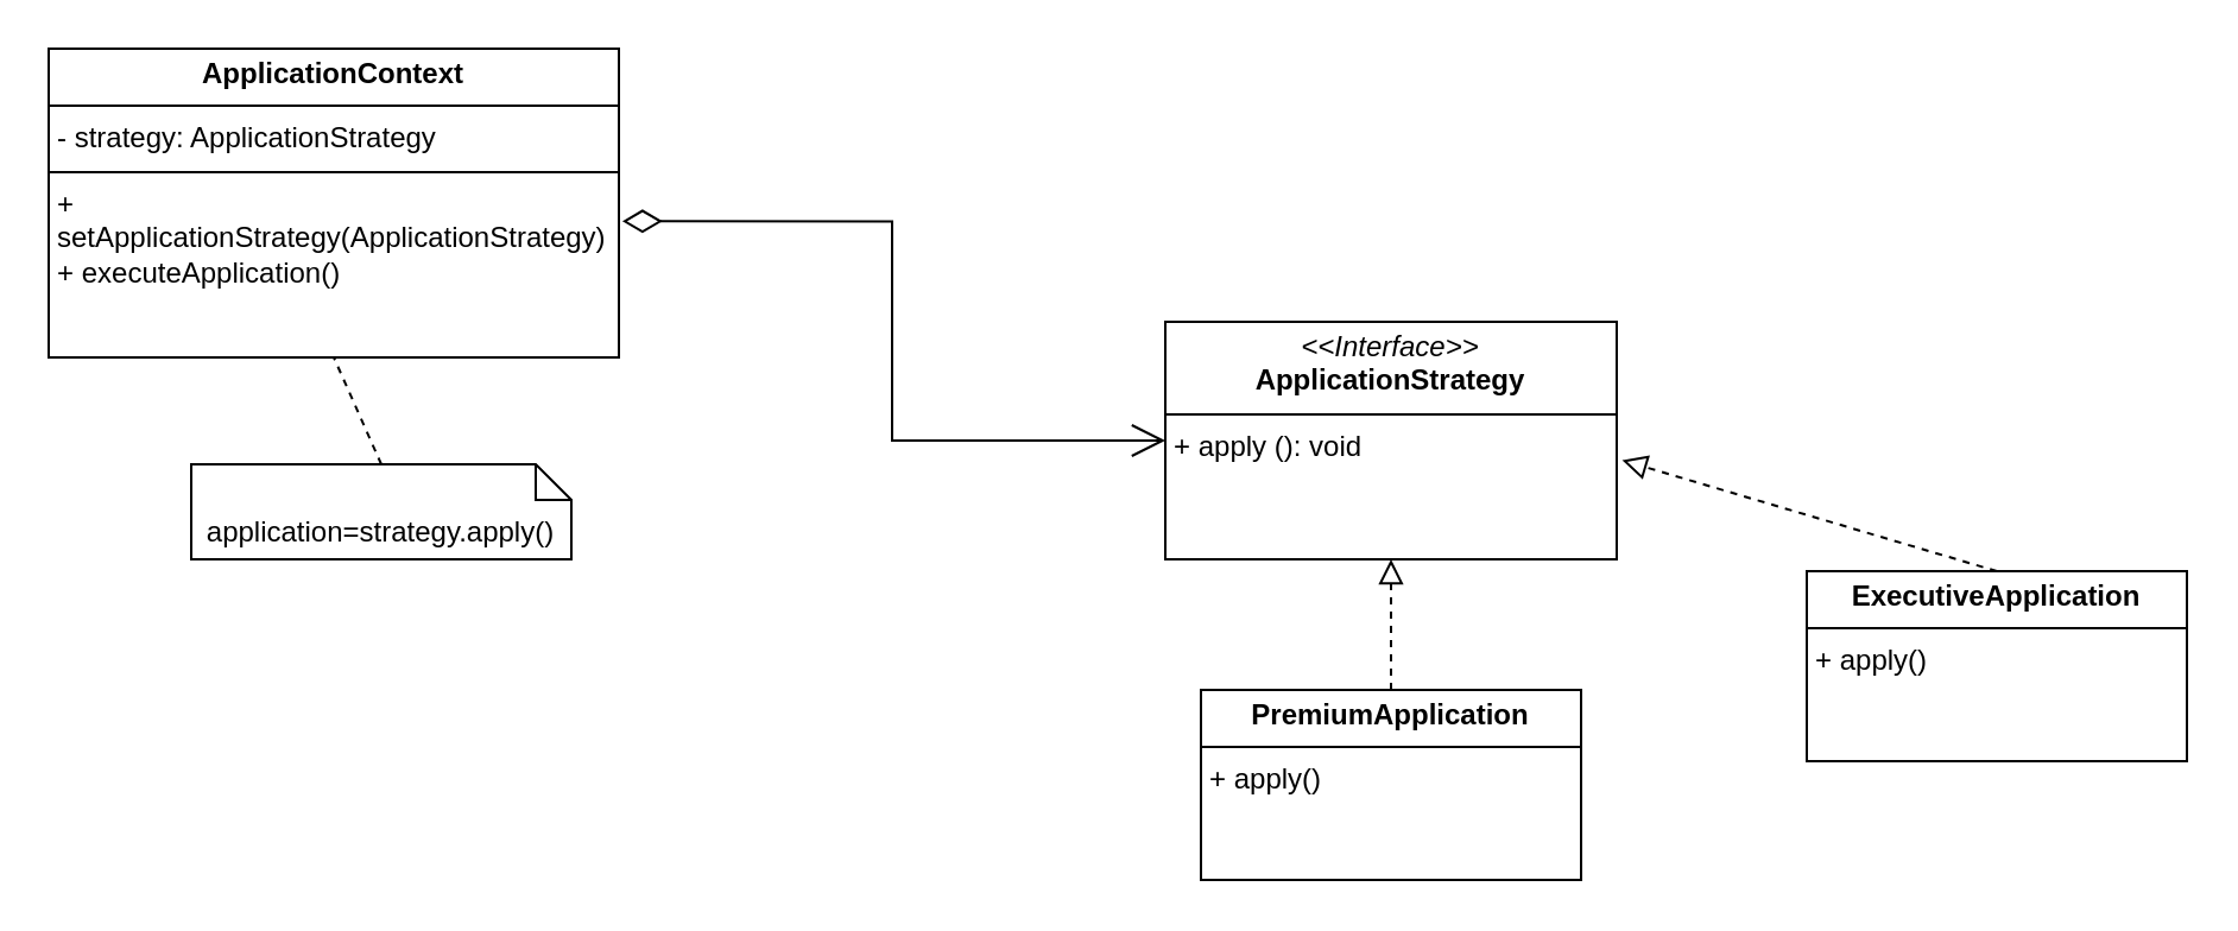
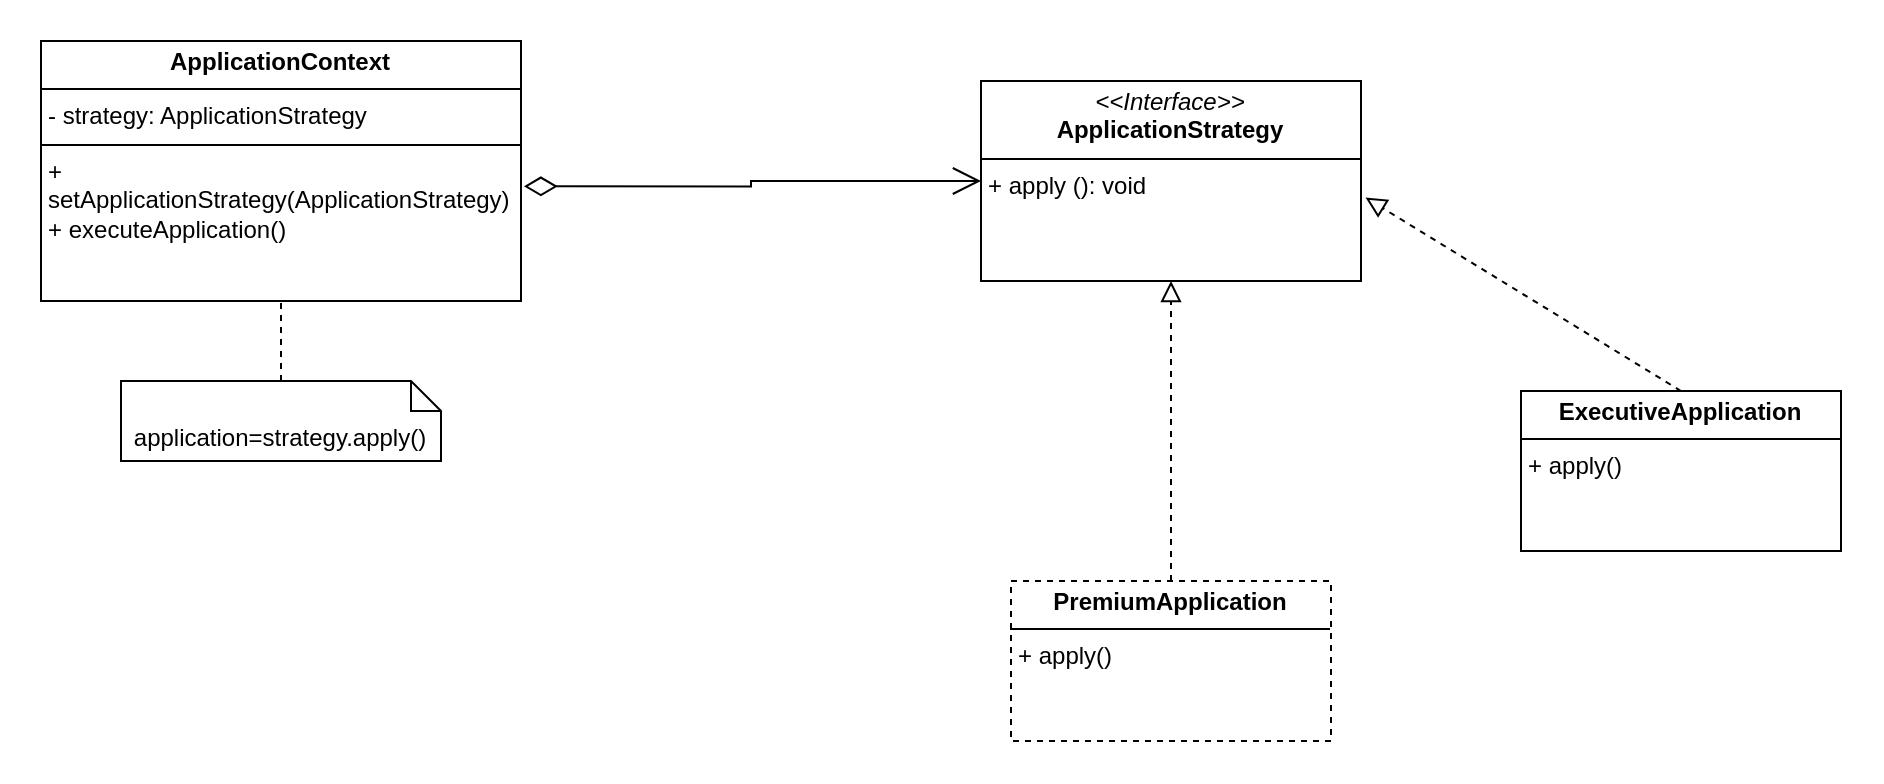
- <mxCell id="3" value="&lt;p style=&quot;margin:0px;margin-top:4px;text-align:center;&quot;&gt;&lt;i&gt;&amp;lt;&amp;lt;Interface&amp;gt;&amp;gt;&lt;/i&gt;&lt;br&gt;&lt;span style=&quot;text-align: left;&quot;&gt;&lt;b&gt;ApplicationStrategy&lt;/b&gt;&lt;/span&gt;&lt;/p&gt;&lt;hr size=&quot;1&quot; style=&quot;border-style:solid;&quot;&gt;&lt;p style=&quot;margin:0px;margin-left:4px;&quot;&gt;+ apply (): void&lt;/p&gt;" style="verticalAlign=top;align=left;overflow=fill;html=1;whiteSpace=wrap;" vertex="1" parent="1"><mxGeometry x="490" y="135" width="190" height="100" as="geometry" /></mxCell>
+ <mxCell id="3" value="&lt;p style=&quot;margin:0px;margin-top:4px;text-align:center;&quot;&gt;&lt;i&gt;&amp;lt;&amp;lt;Interface&amp;gt;&amp;gt;&lt;/i&gt;&lt;br&gt;&lt;span style=&quot;text-align: left;&quot;&gt;&lt;b&gt;ApplicationStrategy&lt;/b&gt;&lt;/span&gt;&lt;/p&gt;&lt;hr size=&quot;1&quot; style=&quot;border-style:solid;&quot;&gt;&lt;p style=&quot;margin:0px;margin-left:4px;&quot;&gt;+ apply (): void&lt;/p&gt;" style="verticalAlign=top;align=left;overflow=fill;html=1;whiteSpace=wrap;" vertex="1" parent="1"><mxGeometry x="490" y="40" width="190" height="100" as="geometry" /></mxCell>
- <mxCell id="6" value="application=strategy.apply()" style="shape=note2;boundedLbl=1;whiteSpace=wrap;html=1;size=15;verticalAlign=top;align=center;" vertex="1" parent="1"><mxGeometry x="80" y="195" width="160" height="40" as="geometry" /></mxCell>
+ <mxCell id="6" value="application=strategy.apply()" style="shape=note2;boundedLbl=1;whiteSpace=wrap;html=1;size=15;verticalAlign=top;align=center;" vertex="1" parent="1"><mxGeometry x="60" y="190" width="160" height="40" as="geometry" /></mxCell>
- <mxCell id="4" value="&lt;p style=&quot;margin:0px;margin-top:4px;text-align:center;&quot;&gt;&lt;b&gt;ExecutiveApplication&lt;/b&gt;&lt;/p&gt;&lt;hr size=&quot;1&quot; style=&quot;border-style:solid;&quot;&gt;&lt;p style=&quot;margin:0px;margin-left:4px;&quot;&gt;+ apply()&lt;/p&gt;" style="verticalAlign=top;align=left;overflow=fill;html=1;whiteSpace=wrap;" vertex="1" parent="1"><mxGeometry x="760" y="240" width="160" height="80" as="geometry" /></mxCell>
+ <mxCell id="4" value="&lt;p style=&quot;margin:0px;margin-top:4px;text-align:center;&quot;&gt;&lt;b&gt;ExecutiveApplication&lt;/b&gt;&lt;/p&gt;&lt;hr size=&quot;1&quot; style=&quot;border-style:solid;&quot;&gt;&lt;p style=&quot;margin:0px;margin-left:4px;&quot;&gt;+ apply()&lt;/p&gt;" style="verticalAlign=top;align=left;overflow=fill;html=1;whiteSpace=wrap;" vertex="1" parent="1"><mxGeometry x="760" y="195" width="160" height="80" as="geometry" /></mxCell>
- <mxCell id="5" value="&lt;p style=&quot;margin:0px;margin-top:4px;text-align:center;&quot;&gt;&lt;b&gt;PremiumApplication&lt;/b&gt;&lt;/p&gt;&lt;hr size=&quot;1&quot; style=&quot;border-style:solid;&quot;&gt;&lt;p style=&quot;margin:0px;margin-left:4px;&quot;&gt;+ apply()&lt;/p&gt;" style="verticalAlign=top;align=left;overflow=fill;html=1;whiteSpace=wrap;" vertex="1" parent="1"><mxGeometry x="505" y="290" width="160" height="80" as="geometry" /></mxCell>
+ <mxCell id="5" value="&lt;p style=&quot;margin:0px;margin-top:4px;text-align:center;&quot;&gt;&lt;b&gt;PremiumApplication&lt;/b&gt;&lt;/p&gt;&lt;hr size=&quot;1&quot; style=&quot;border-style:solid;&quot;&gt;&lt;p style=&quot;margin:0px;margin-left:4px;&quot;&gt;+ apply()&lt;/p&gt;" style="verticalAlign=top;align=left;overflow=fill;html=1;whiteSpace=wrap;dashed=1;" vertex="1" parent="1"><mxGeometry x="505" y="290" width="160" height="80" as="geometry" /></mxCell>
